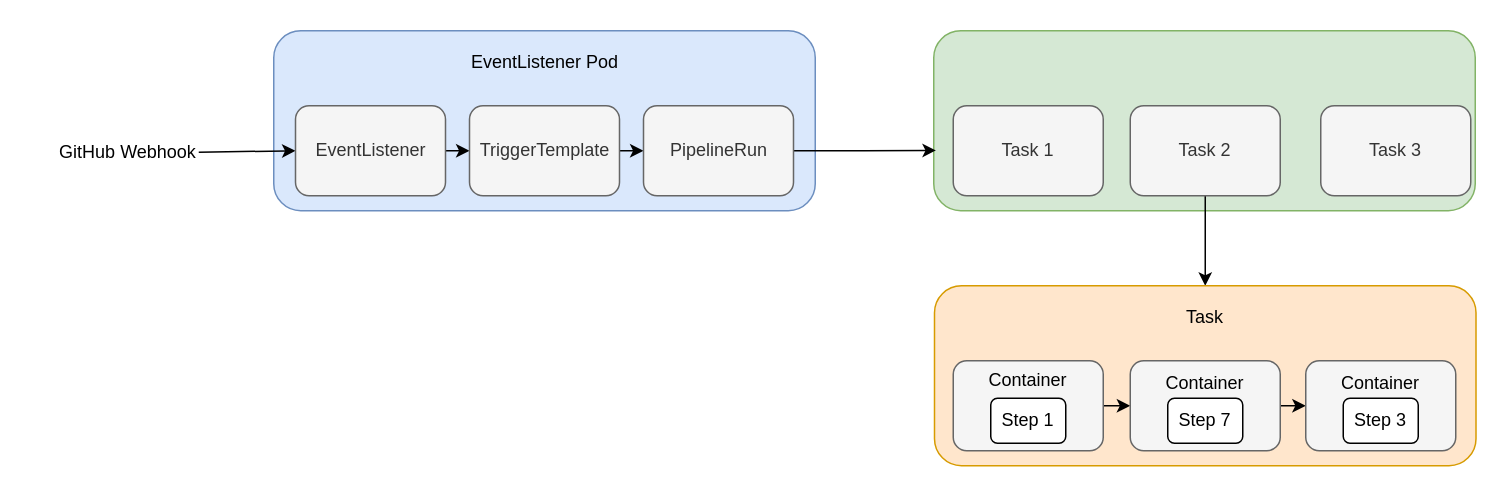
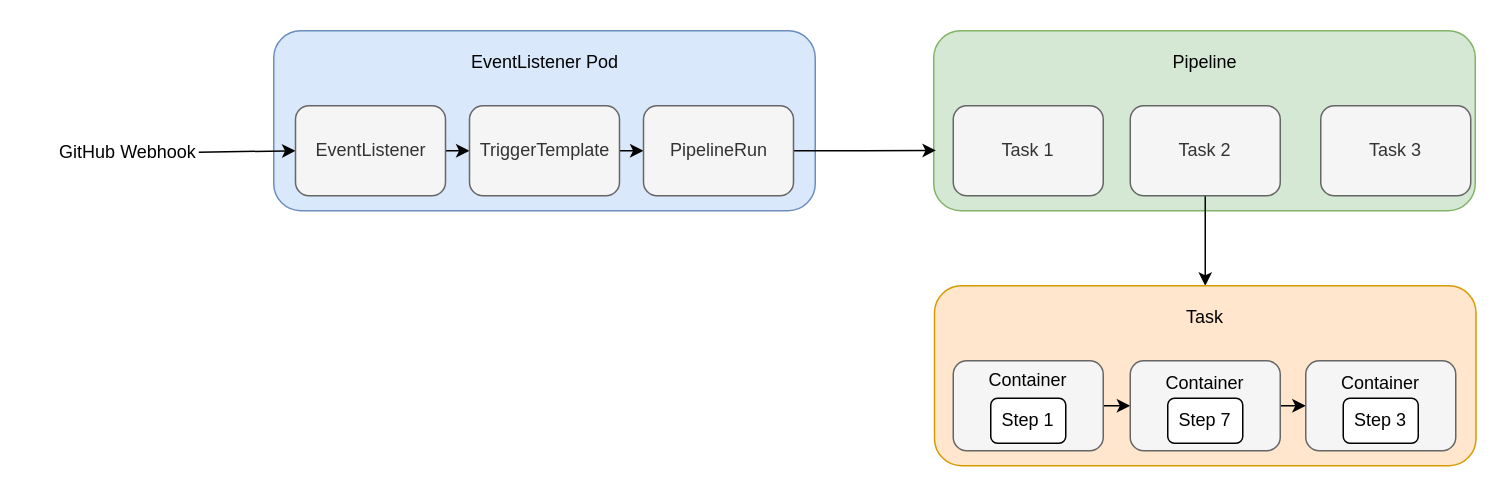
+ <mxCell id="3" value="Pipeline" style="text;html=1;strokeColor=none;fillColor=none;align=center;verticalAlign=middle;whiteSpace=wrap;rounded=0;" vertex="1" parent="1"><mxGeometry x="773" y="26" width="60" height="30" as="geometry" /></mxCell>
